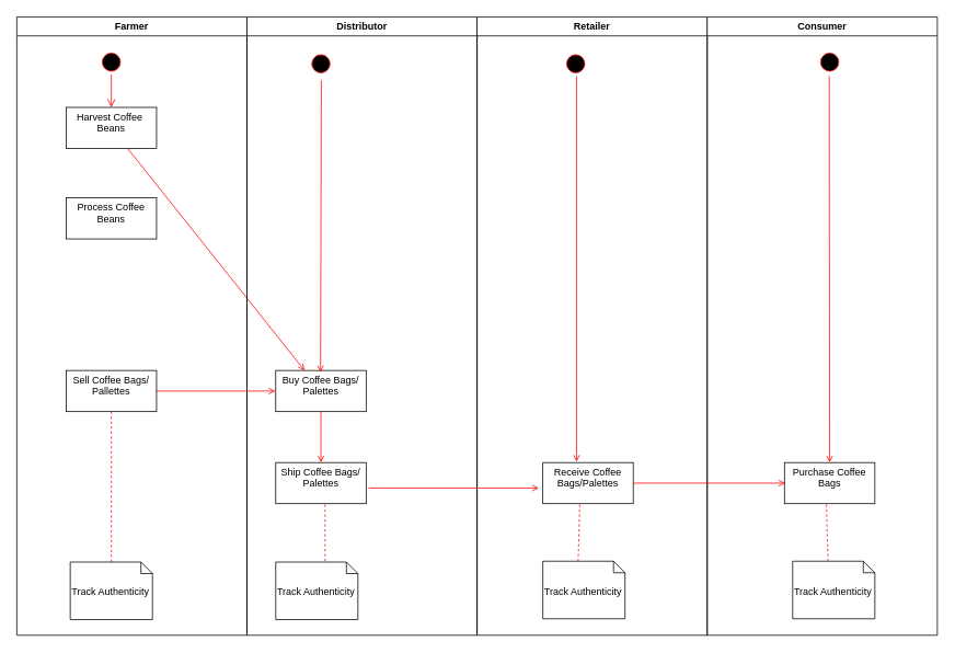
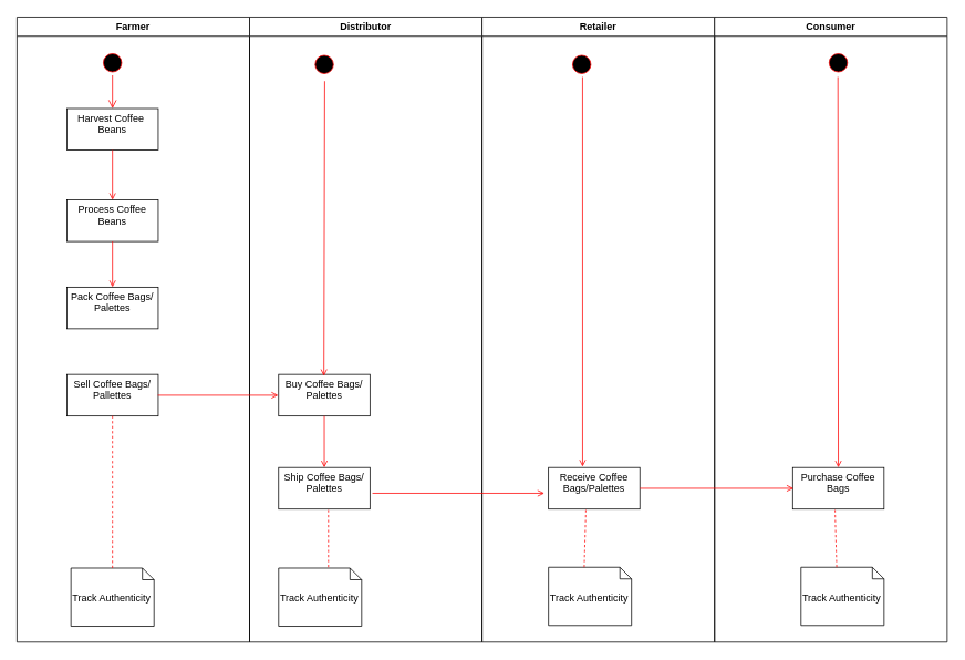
- <mxCell id="7" value="" style="endArrow=open;strokeColor=#FF0000;endFill=1;rounded=0;" parent="2" source="5" target="12" edge="1"><mxGeometry relative="1" as="geometry" /></mxCell>
+ <mxCell id="7" value="" style="endArrow=open;strokeColor=#FF0000;endFill=1;rounded=0" parent="2" source="5" target="6" edge="1"><mxGeometry relative="1" as="geometry" /></mxCell>
+ <mxCell id="9" value="" style="endArrow=open;strokeColor=#FF0000;endFill=1;rounded=0" parent="2" source="6" target="8" edge="1"><mxGeometry relative="1" as="geometry" /></mxCell>
+ <mxCell id="8" value="Pack Coffee Bags/&#10;Palettes&#10;" style="" parent="2" vertex="1"><mxGeometry x="60" y="325" width="110" height="50" as="geometry" /></mxCell>
